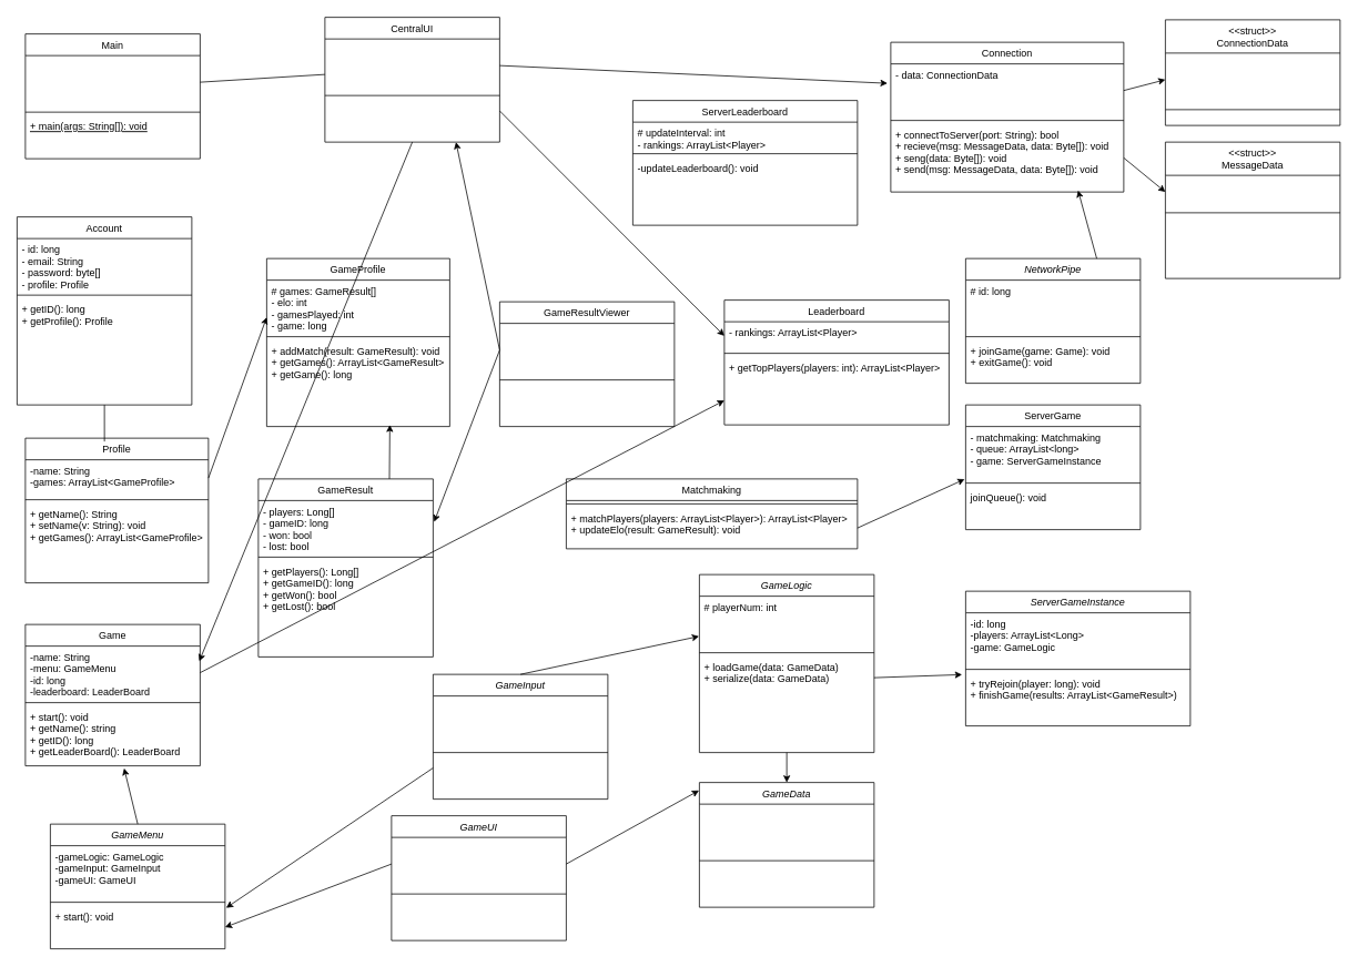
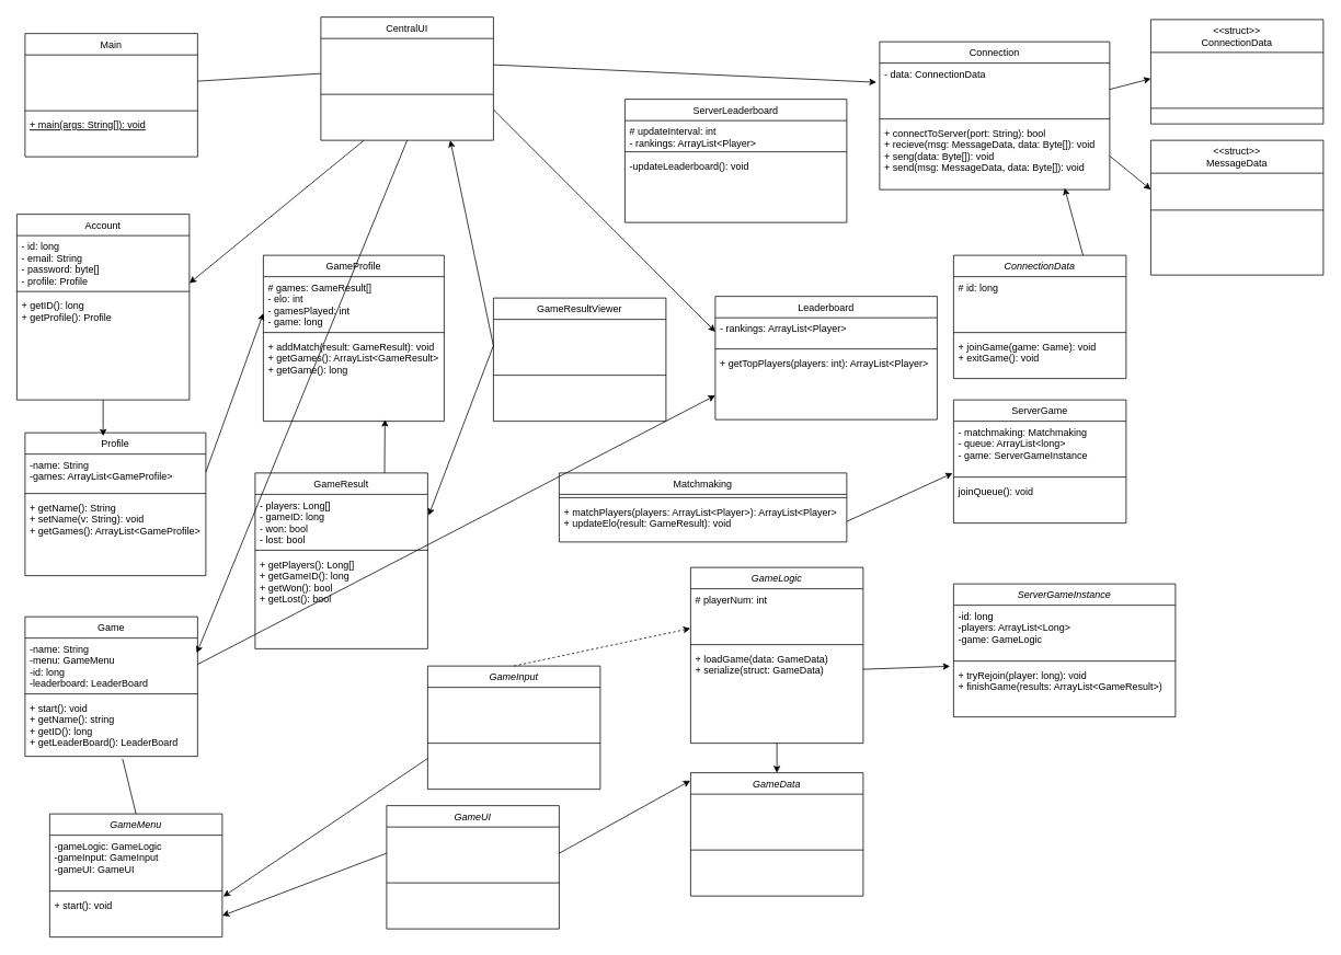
+ <mxCell id="88" style="edgeStyle=none;rounded=0;orthogonalLoop=1;jettySize=auto;html=1;exitX=0.25;exitY=1;exitDx=0;exitDy=0;entryX=1;entryY=0.906;entryDx=0;entryDy=0;entryPerimeter=0;" edge="1" parent="1" source="55" target="14"><mxGeometry relative="1" as="geometry" /></mxCell>
- <mxCell id="46" value="NetworkPipe" style="swimlane;fontStyle=2;align=center;verticalAlign=top;childLayout=stackLayout;horizontal=1;startSize=26;horizontalStack=0;resizeParent=1;resizeLast=0;collapsible=1;marginBottom=0;rounded=0;shadow=0;strokeWidth=1;" parent="1" vertex="1"><mxGeometry x="1160" y="310" width="210" height="150" as="geometry"><mxRectangle x="230" y="140" width="160" height="26" as="alternateBounds" /></mxGeometry></mxCell>
+ <mxCell id="46" value="ConnectionData" style="swimlane;fontStyle=2;align=center;verticalAlign=top;childLayout=stackLayout;horizontal=1;startSize=26;horizontalStack=0;resizeParent=1;resizeLast=0;collapsible=1;marginBottom=0;rounded=0;shadow=0;strokeWidth=1;" parent="1" vertex="1"><mxGeometry x="1160" y="310" width="210" height="150" as="geometry"><mxRectangle x="230" y="140" width="160" height="26" as="alternateBounds" /></mxGeometry></mxCell>
- <mxCell id="89" style="edgeStyle=none;rounded=0;orthogonalLoop=1;jettySize=auto;html=1;exitX=0.5;exitY=1;exitDx=0;exitDy=0;entryX=0.432;entryY=0.023;entryDx=0;entryDy=0;entryPerimeter=0;endArrow=none;" edge="1" parent="1" source="13" target="76"><mxGeometry relative="1" as="geometry" /></mxCell>
+ <mxCell id="89" style="edgeStyle=none;rounded=0;orthogonalLoop=1;jettySize=auto;html=1;exitX=0.5;exitY=1;exitDx=0;exitDy=0;entryX=0.432;entryY=0.023;entryDx=0;entryDy=0;entryPerimeter=0;" edge="1" parent="1" source="13" target="76"><mxGeometry relative="1" as="geometry" /></mxCell>
- <mxCell id="97" style="edgeStyle=none;rounded=0;orthogonalLoop=1;jettySize=auto;html=1;exitX=0.5;exitY=0;exitDx=0;exitDy=0;entryX=-0.002;entryY=0.754;entryDx=0;entryDy=0;entryPerimeter=0;" edge="1" parent="1" source="62" target="30"><mxGeometry relative="1" as="geometry" /></mxCell>
+ <mxCell id="97" style="edgeStyle=none;rounded=0;orthogonalLoop=1;jettySize=auto;html=1;exitX=0.5;exitY=0;exitDx=0;exitDy=0;entryX=-0.002;entryY=0.754;entryDx=0;entryDy=0;entryPerimeter=0;dashed=1;" edge="1" parent="1" source="62" target="30"><mxGeometry relative="1" as="geometry" /></mxCell>
- <mxCell id="32" value="+ loadGame(data: GameData)&#10;+ serialize(data: GameData)" style="text;align=left;verticalAlign=top;spacingLeft=4;spacingRight=4;overflow=hidden;rotatable=0;points=[[0,0.5],[1,0.5]];portConstraint=eastwest;" parent="29" vertex="1"><mxGeometry y="98" width="210" height="52" as="geometry" /></mxCell>
+ <mxCell id="32" value="+ loadGame(data: GameData)&#10;+ serialize(struct: GameData)" style="text;align=left;verticalAlign=top;spacingLeft=4;spacingRight=4;overflow=hidden;rotatable=0;points=[[0,0.5],[1,0.5]];portConstraint=eastwest;" parent="29" vertex="1"><mxGeometry y="98" width="210" height="52" as="geometry" /></mxCell>
- <mxCell id="94" style="edgeStyle=none;rounded=0;orthogonalLoop=1;jettySize=auto;html=1;exitX=0.5;exitY=0;exitDx=0;exitDy=0;entryX=0.565;entryY=1.04;entryDx=0;entryDy=0;entryPerimeter=0;" edge="1" parent="1" source="21" target="20"><mxGeometry relative="1" as="geometry" /></mxCell>
+ <mxCell id="94" style="edgeStyle=none;rounded=0;orthogonalLoop=1;jettySize=auto;html=1;exitX=0.5;exitY=0;exitDx=0;exitDy=0;entryX=0.565;entryY=1.04;entryDx=0;entryDy=0;entryPerimeter=0;endArrow=none;" edge="1" parent="1" source="21" target="20"><mxGeometry relative="1" as="geometry" /></mxCell>
